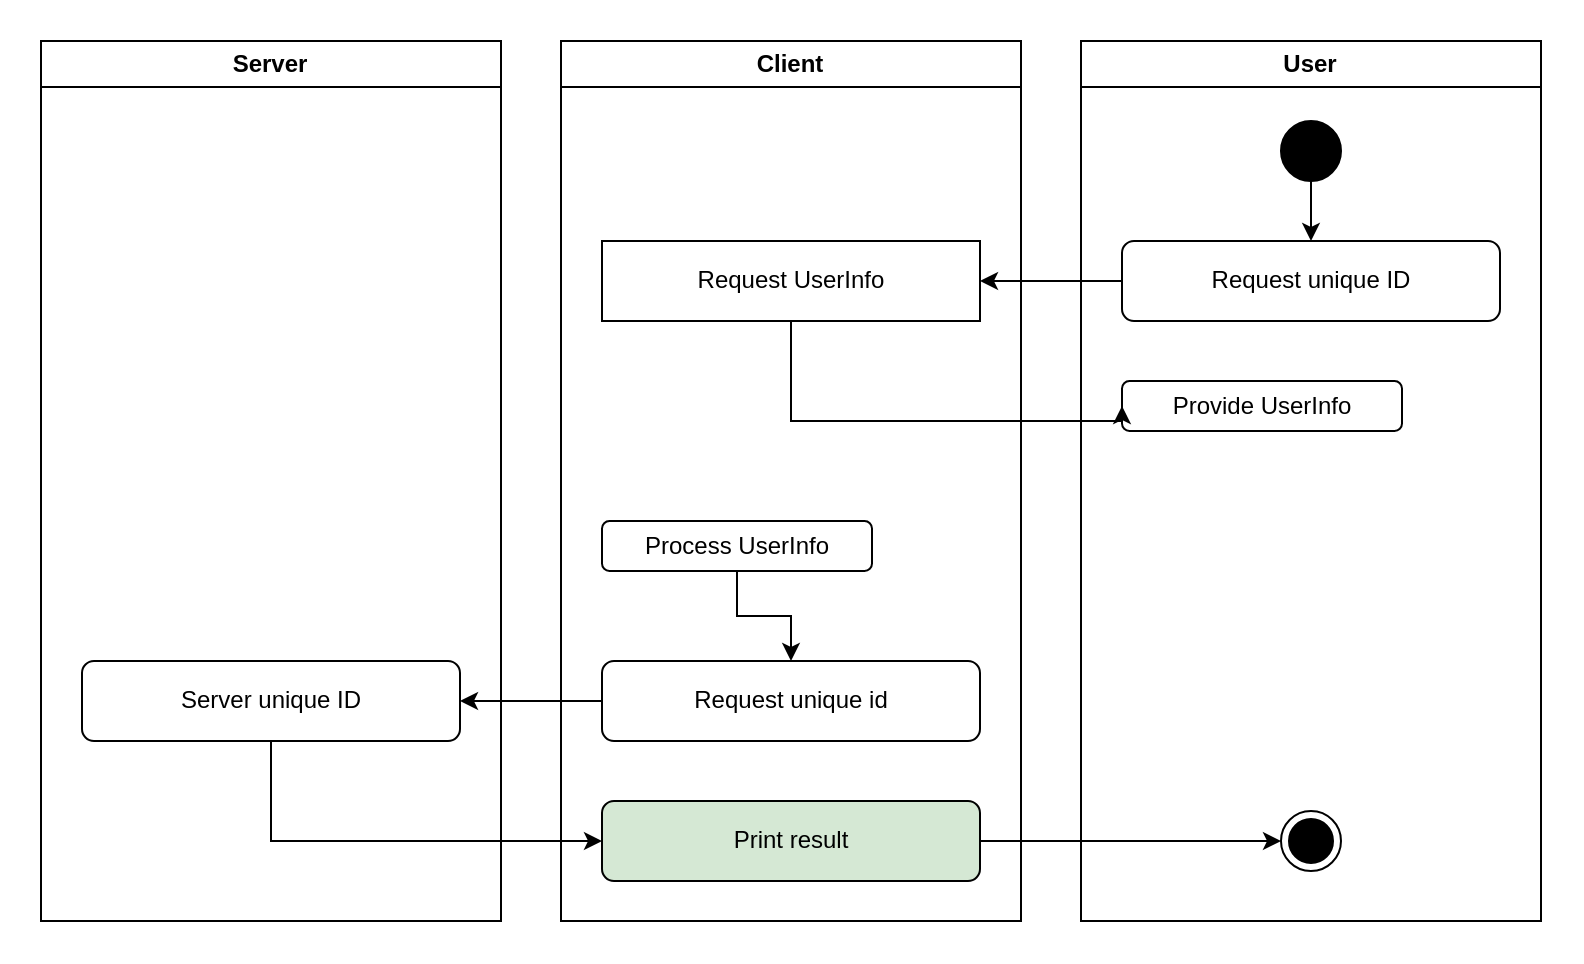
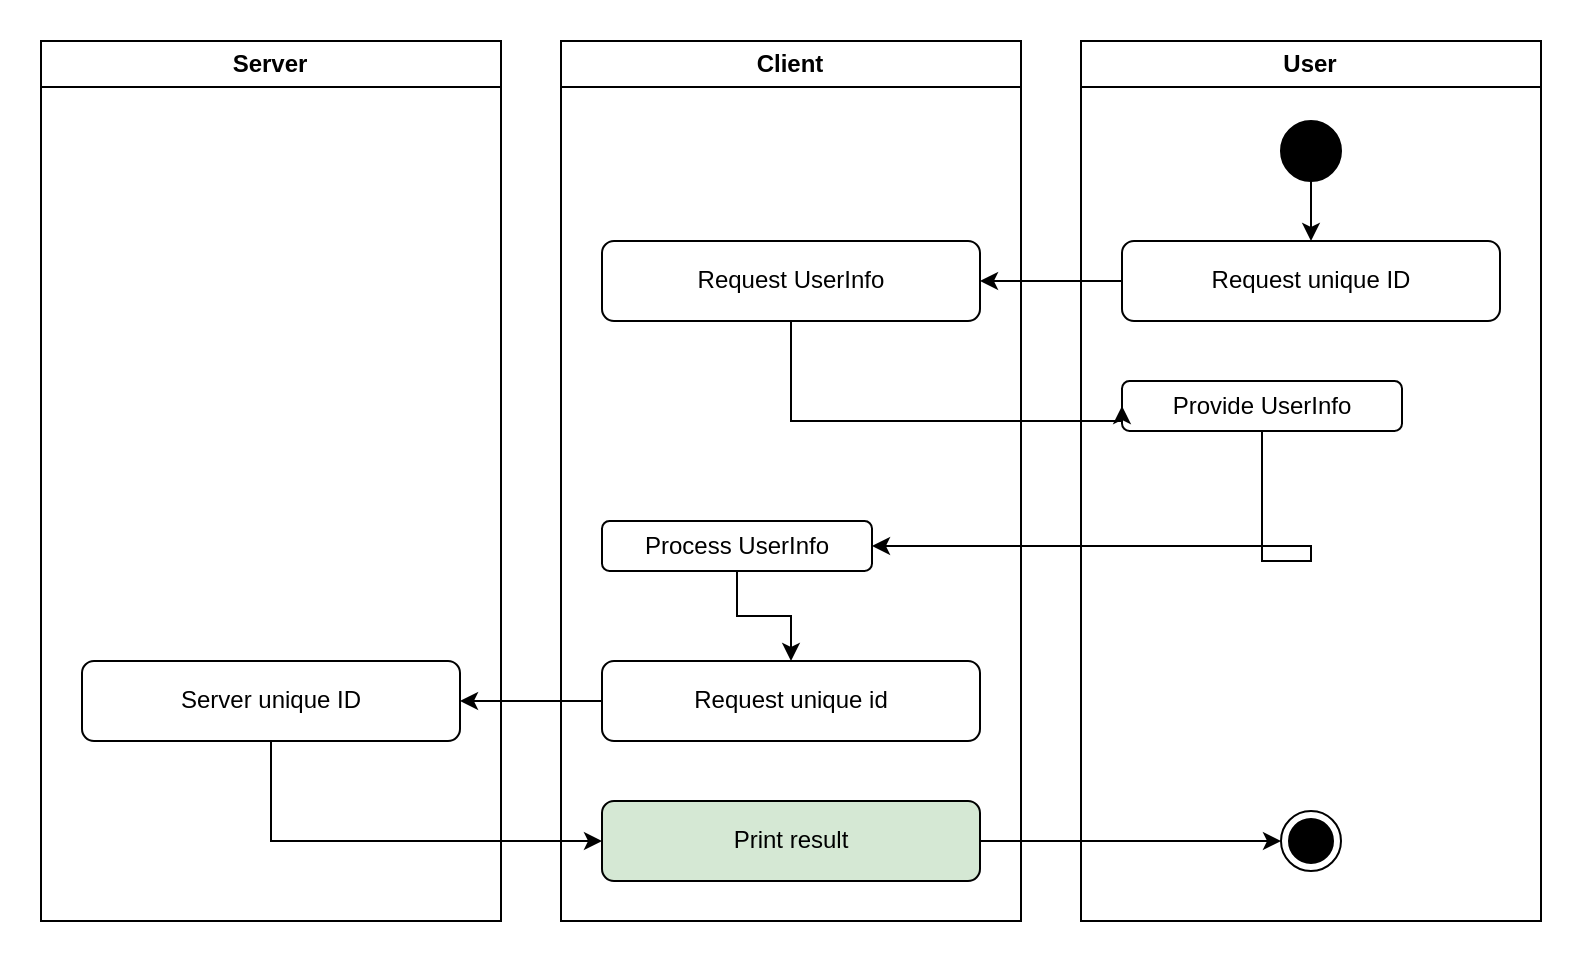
- <mxCell id="5" value="Request UserInfo" style="whiteSpace=wrap;html=1;rounded=0;" parent="4" vertex="1"><mxGeometry x="20.5" y="100" width="189" height="40" as="geometry" /></mxCell>
+ <mxCell id="5" value="Request UserInfo" style="rounded=1;whiteSpace=wrap;html=1;" parent="4" vertex="1"><mxGeometry x="20.5" y="100" width="189" height="40" as="geometry" /></mxCell>
+ <mxCell id="18" style="edgeStyle=orthogonalEdgeStyle;rounded=0;orthogonalLoop=1;jettySize=auto;html=1;entryX=1;entryY=0.5;entryDx=0;entryDy=0;exitX=0.5;exitY=1;exitDx=0;exitDy=0;" parent="1" source="14" target="7" edge="1"><mxGeometry relative="1" as="geometry"><Array as="points"><mxPoint x="655" y="280" /></Array></mxGeometry></mxCell>
